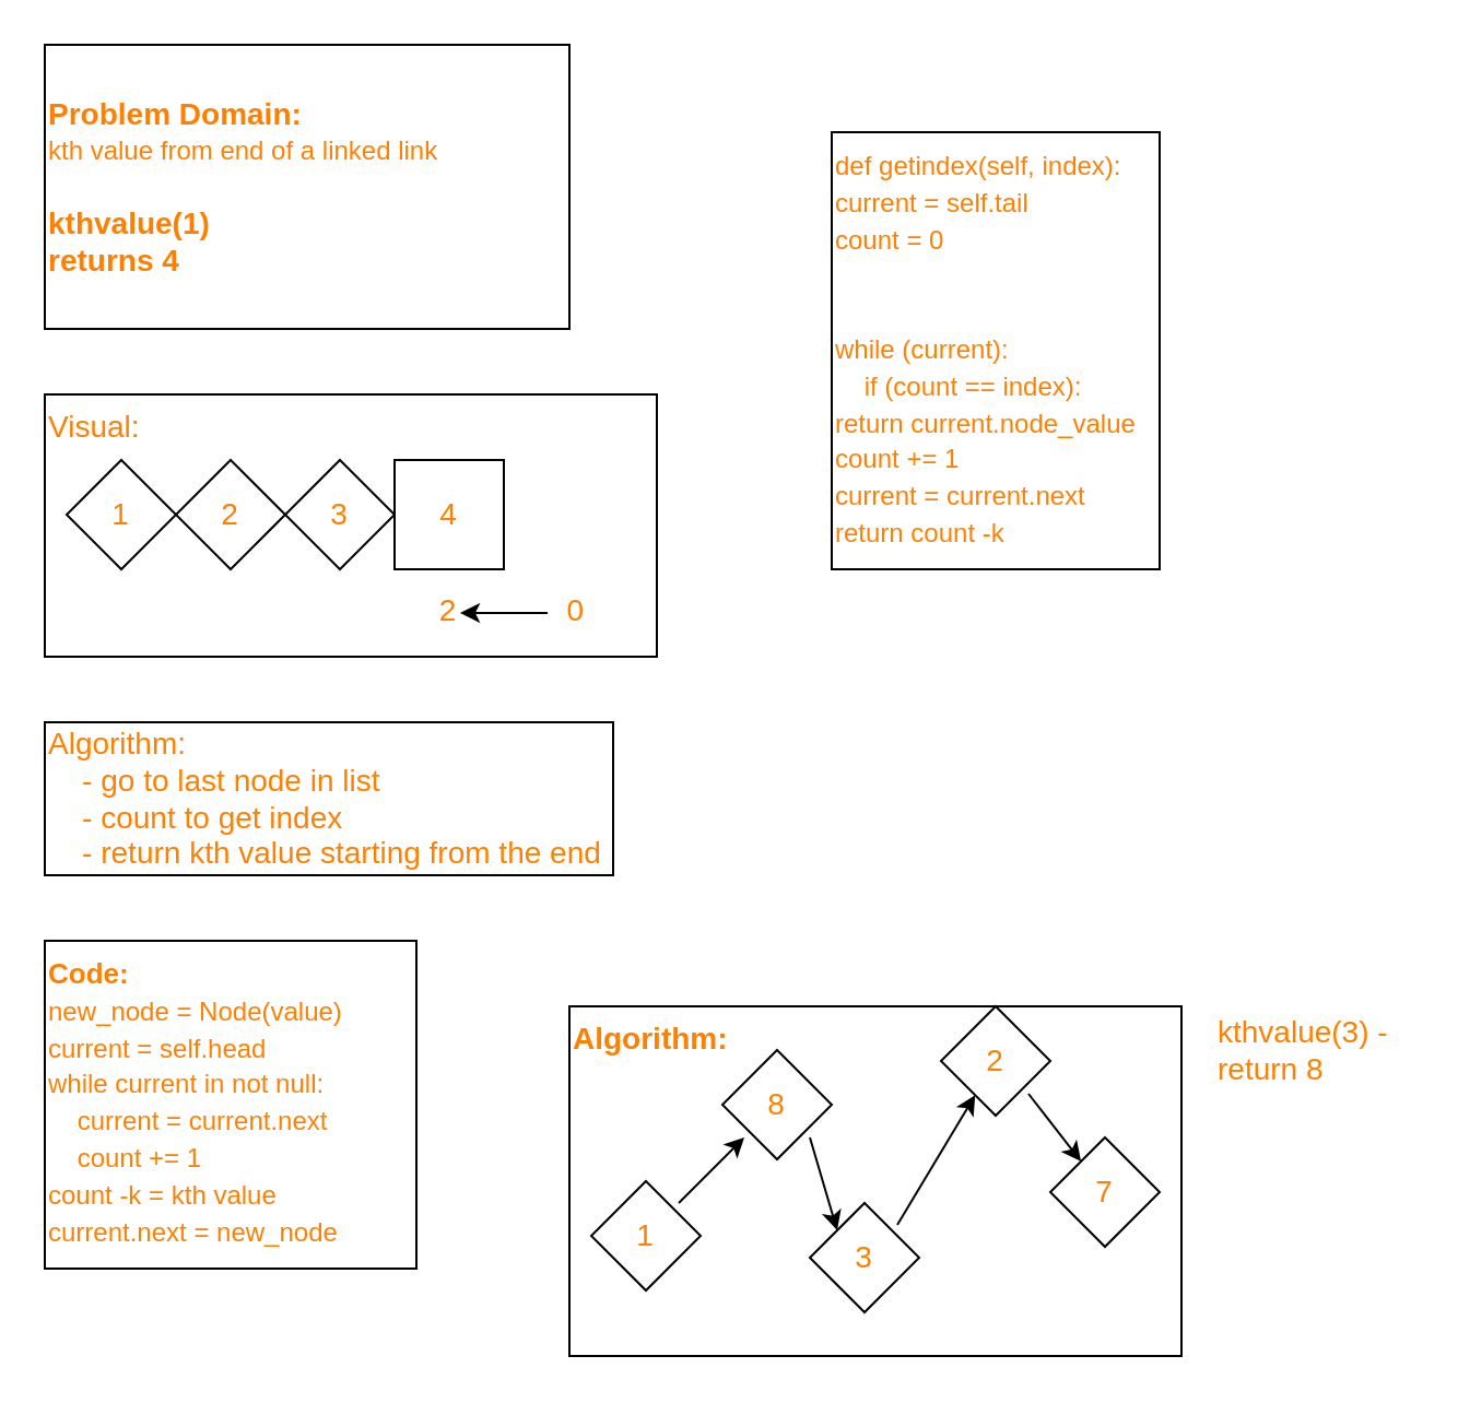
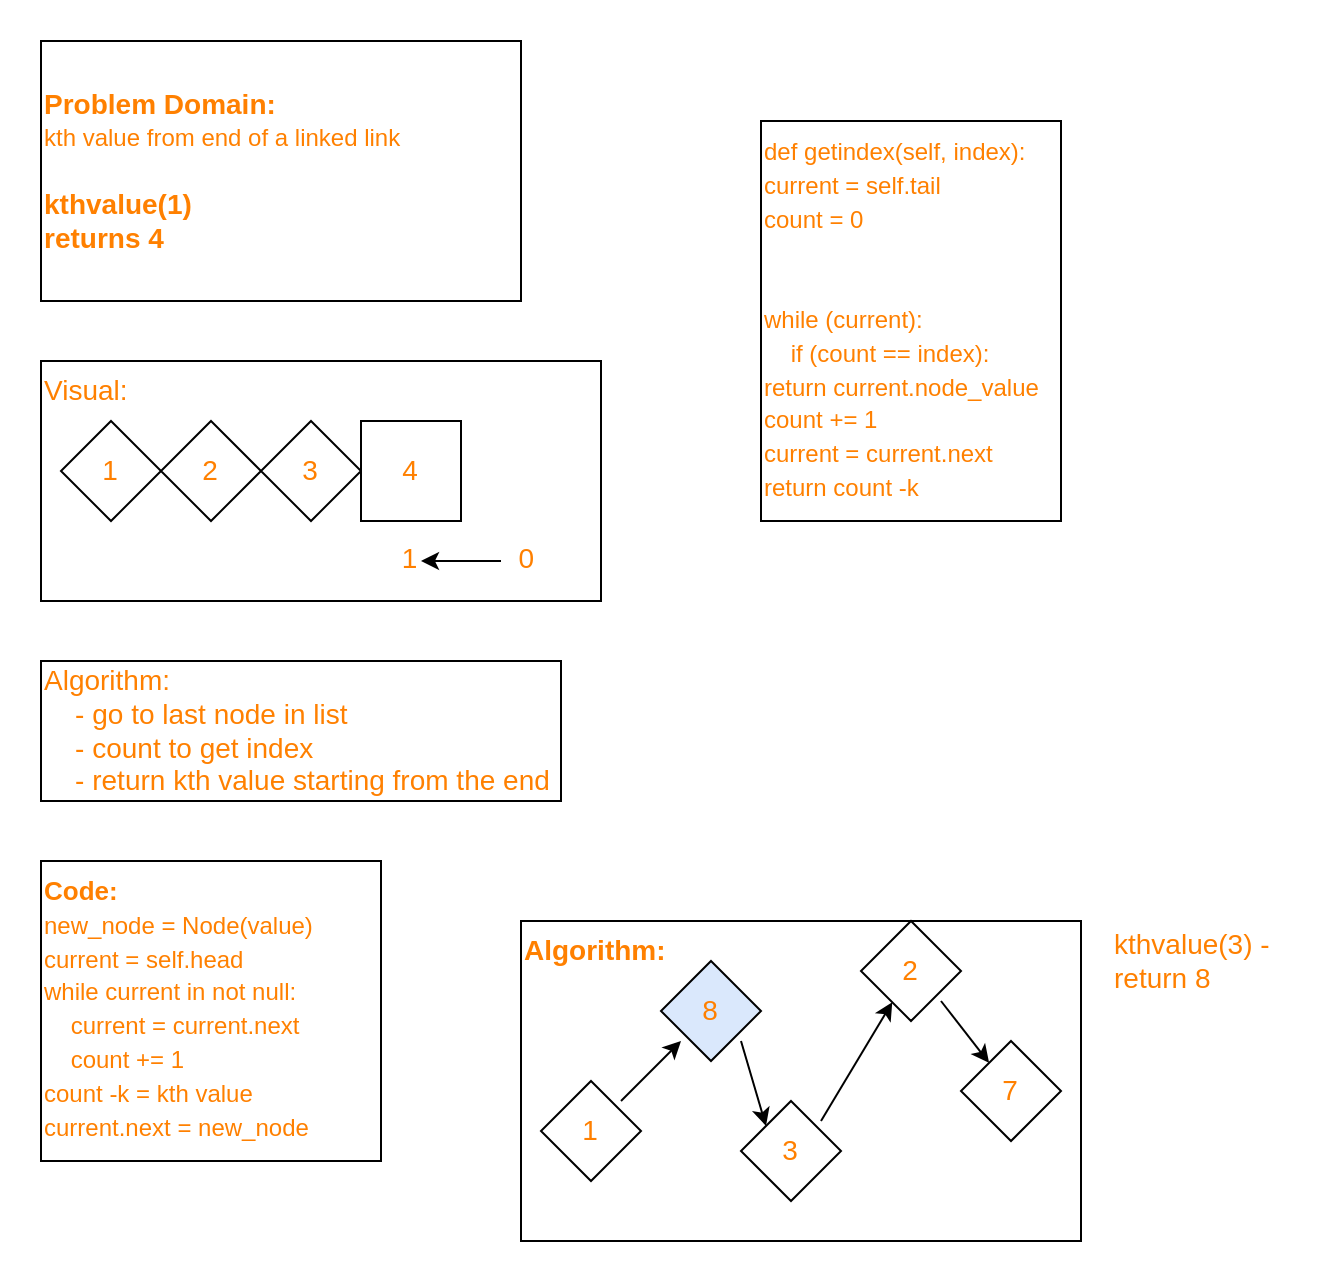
- <mxCell id="3" value="&lt;font color=&quot;#ff8000&quot;&gt;Visual:&lt;br&gt;&lt;br&gt;&lt;br&gt;&lt;br&gt;&lt;br&gt;&amp;nbsp; &amp;nbsp; &amp;nbsp; &amp;nbsp; &amp;nbsp; &amp;nbsp; &amp;nbsp; &amp;nbsp; &amp;nbsp; &amp;nbsp; &amp;nbsp; &amp;nbsp; &amp;nbsp; &amp;nbsp; &amp;nbsp; &amp;nbsp; &amp;nbsp; &amp;nbsp; &amp;nbsp; &amp;nbsp; &amp;nbsp; &amp;nbsp; &amp;nbsp; 2&amp;nbsp; &amp;nbsp; &amp;nbsp; &amp;nbsp; &amp;nbsp; &amp;nbsp; &amp;nbsp;0&lt;br&gt;&lt;/font&gt;" style="whiteSpace=wrap;html=1;fontSize=14;align=left;verticalAlign=top;" vertex="1" parent="1"><mxGeometry x="20" y="180" width="280" height="120" as="geometry" /></mxCell>
+ <mxCell id="3" value="&lt;font color=&quot;#ff8000&quot;&gt;Visual:&lt;br&gt;&lt;br&gt;&lt;br&gt;&lt;br&gt;&lt;br&gt;&amp;nbsp; &amp;nbsp; &amp;nbsp; &amp;nbsp; &amp;nbsp; &amp;nbsp; &amp;nbsp; &amp;nbsp; &amp;nbsp; &amp;nbsp; &amp;nbsp; &amp;nbsp; &amp;nbsp; &amp;nbsp; &amp;nbsp; &amp;nbsp; &amp;nbsp; &amp;nbsp; &amp;nbsp; &amp;nbsp; &amp;nbsp; &amp;nbsp; &amp;nbsp; 1&amp;nbsp; &amp;nbsp; &amp;nbsp; &amp;nbsp; &amp;nbsp; &amp;nbsp; &amp;nbsp;0&lt;br&gt;&lt;/font&gt;" style="whiteSpace=wrap;html=1;fontSize=14;align=left;verticalAlign=top;" vertex="1" parent="1"><mxGeometry x="20" y="180" width="280" height="120" as="geometry" /></mxCell>
- <mxCell id="14" value="&lt;font color=&quot;#ff8000&quot;&gt;8&lt;/font&gt;" style="rhombus;whiteSpace=wrap;html=1;fontSize=14;" vertex="1" parent="1"><mxGeometry x="330" y="480" width="50" height="50" as="geometry" /></mxCell>
+ <mxCell id="14" value="&lt;font color=&quot;#ff8000&quot;&gt;8&lt;/font&gt;" style="rhombus;whiteSpace=wrap;html=1;fontSize=14;fillColor=#dae8fc;" vertex="1" parent="1"><mxGeometry x="330" y="480" width="50" height="50" as="geometry" /></mxCell>
